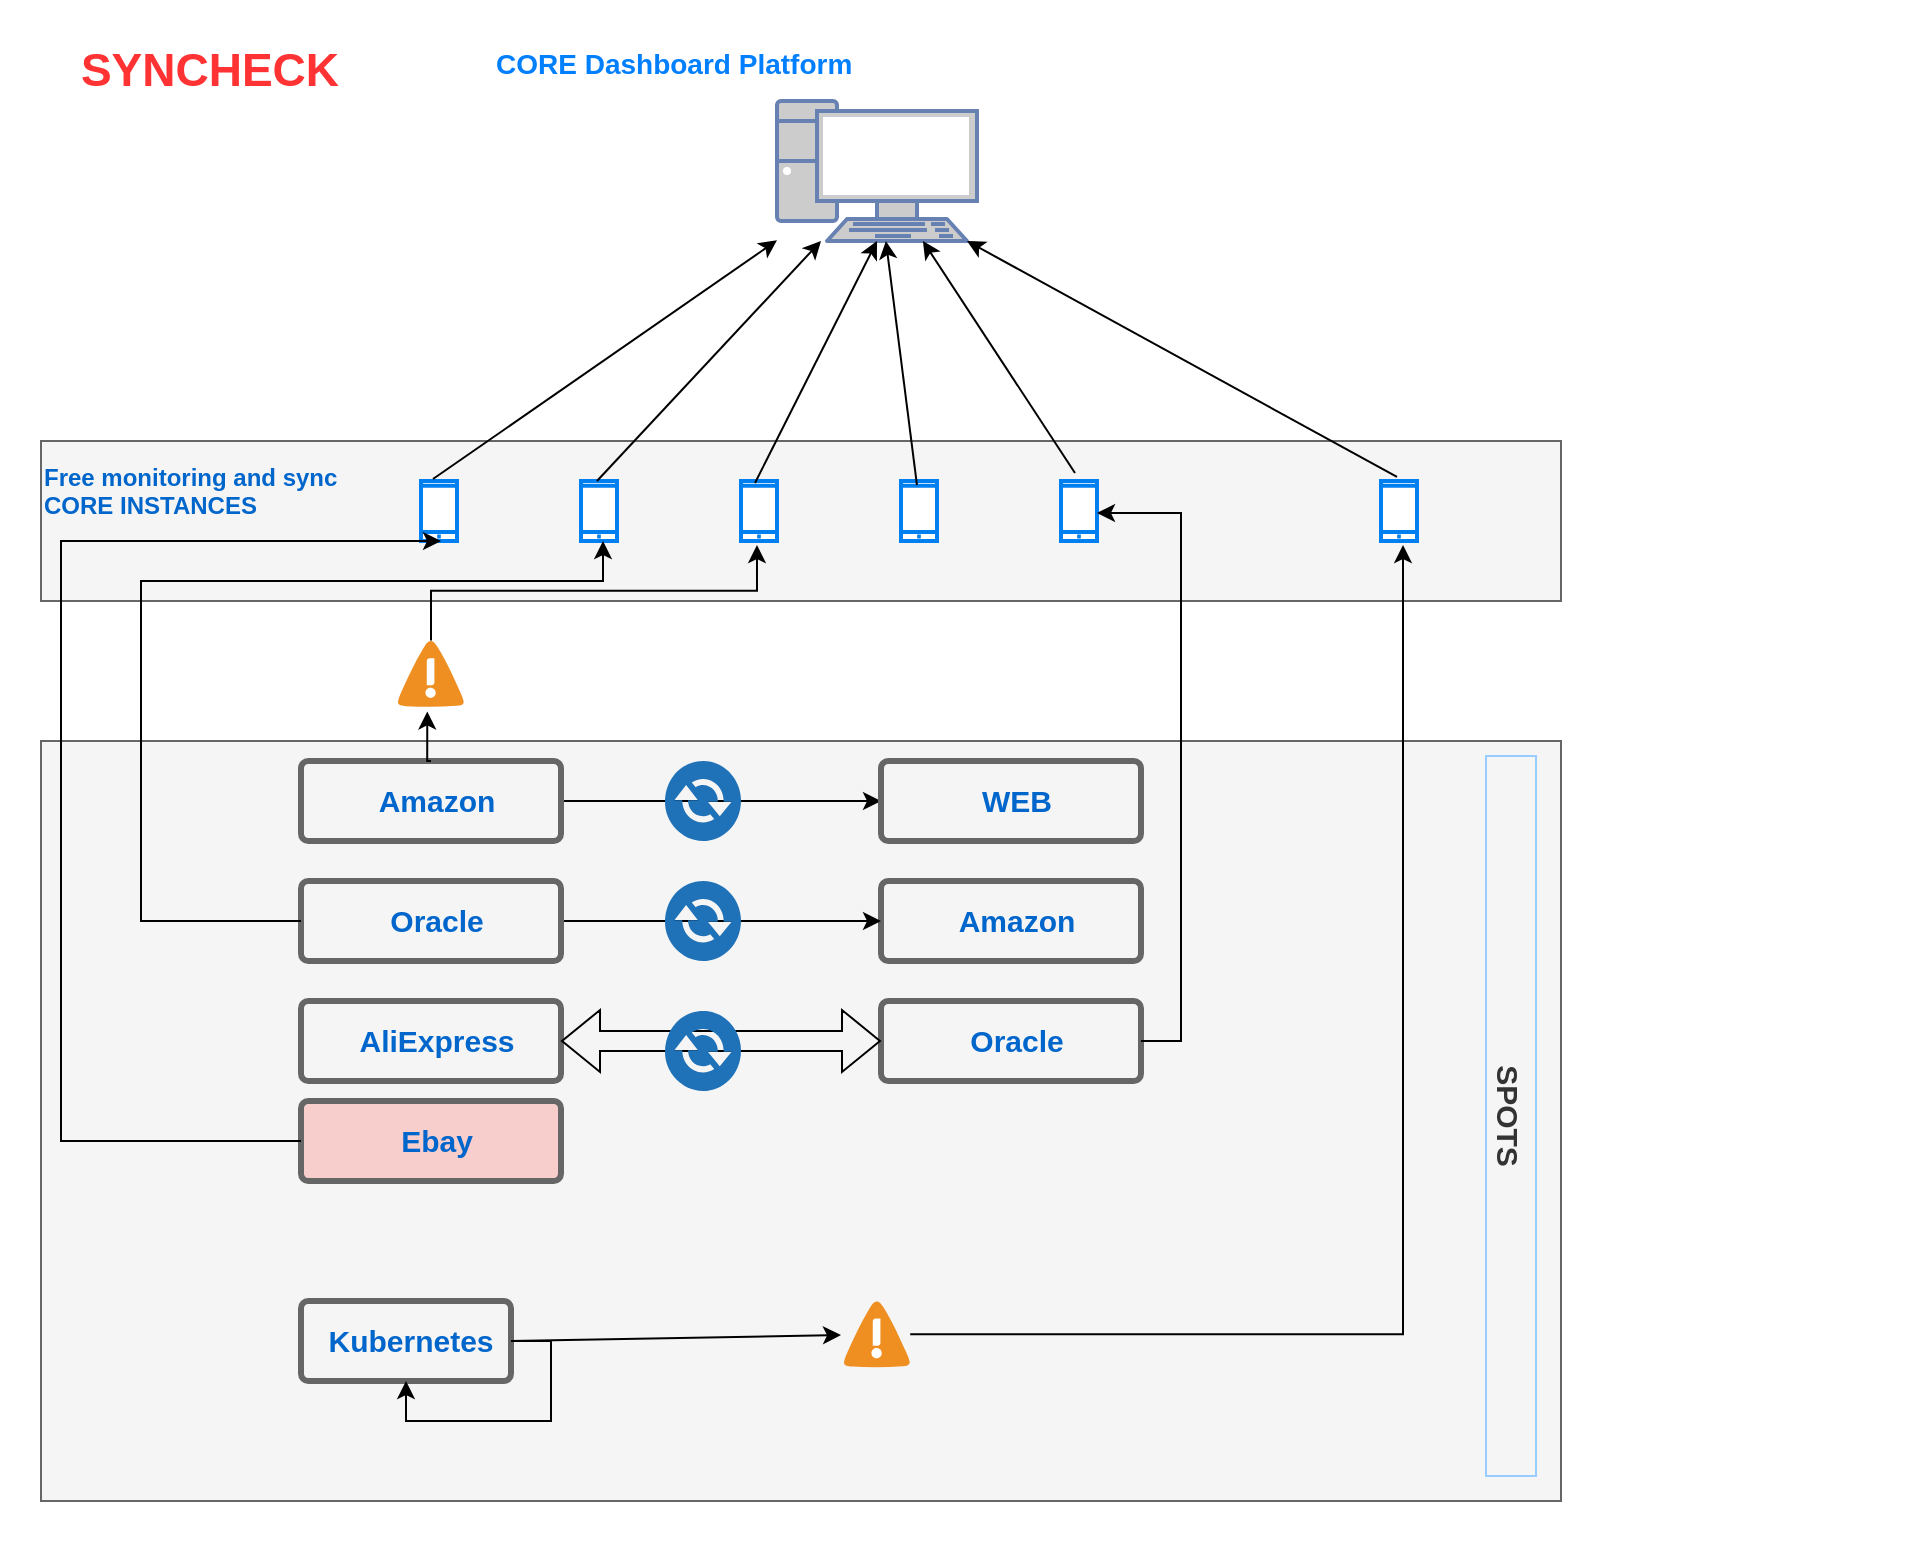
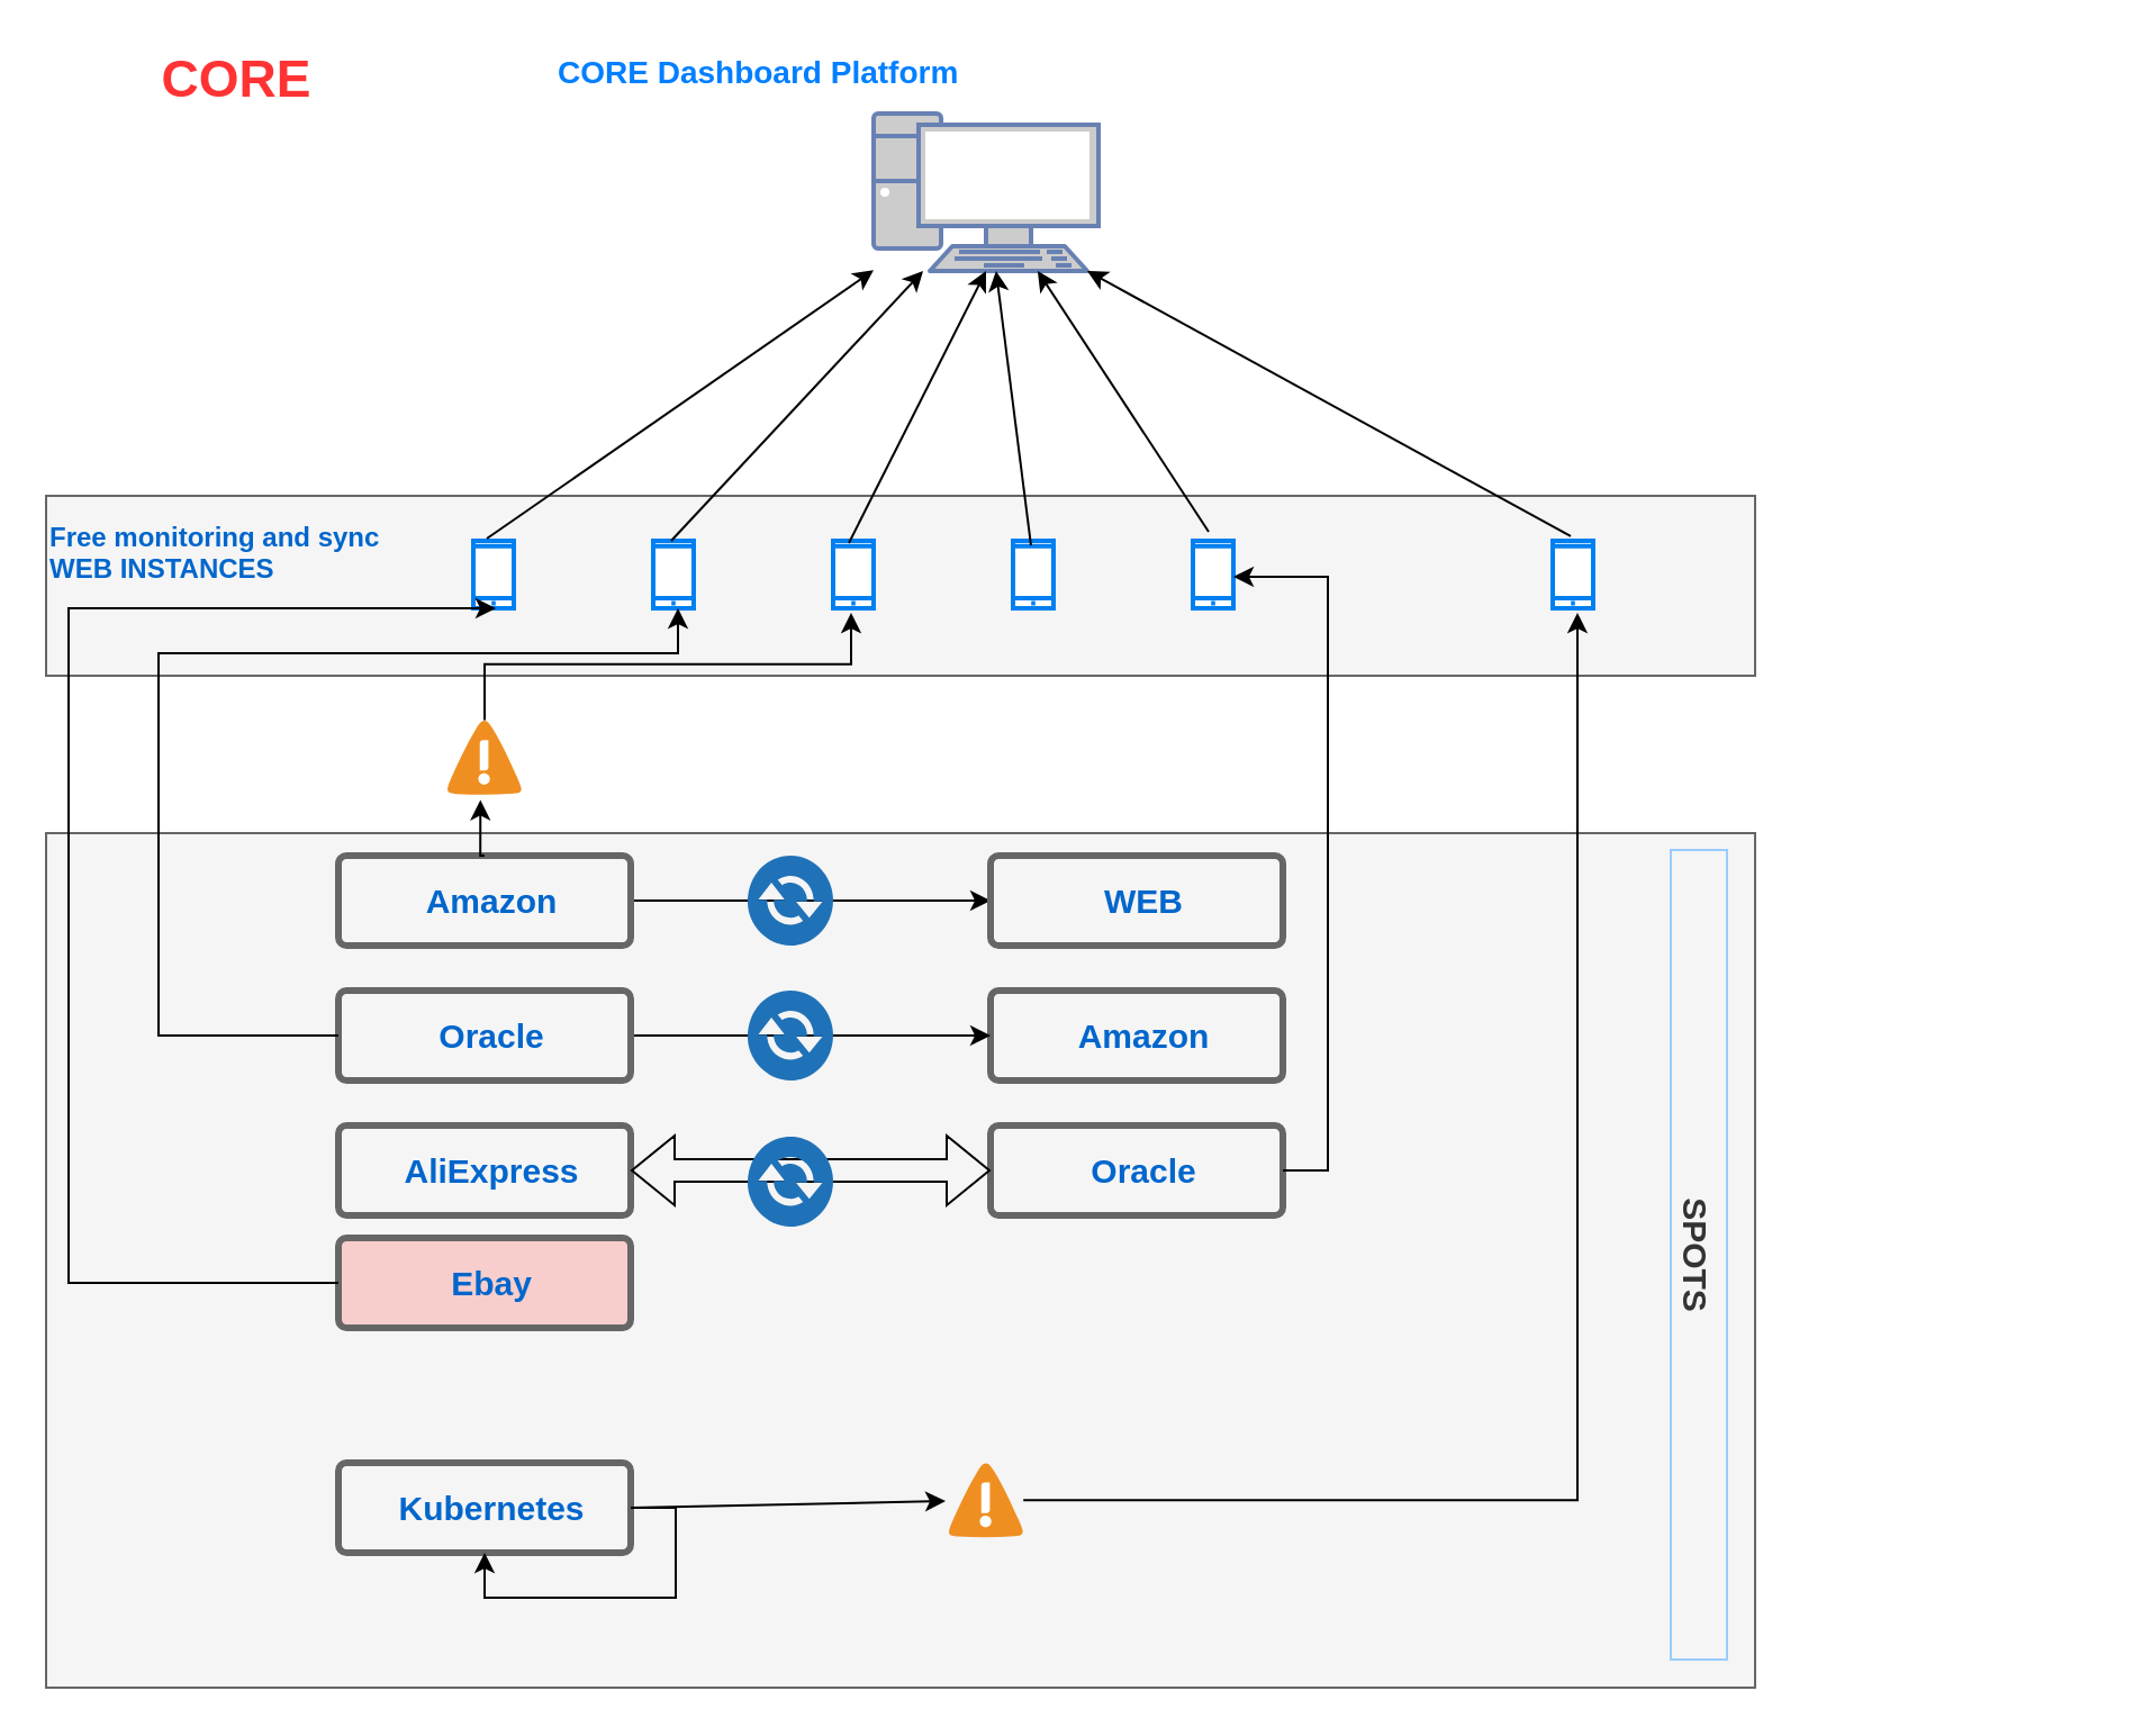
- <mxCell id="35" value="&lt;b&gt;&lt;font style=&quot;font-size: 23px;&quot; color=&quot;#ff3333&quot;&gt;SYNCHECK&lt;/font&gt;&lt;/b&gt;" style="text;strokeColor=none;align=center;fillColor=none;html=1;verticalAlign=middle;whiteSpace=wrap;rounded=0;" vertex="1" parent="1"><mxGeometry x="30" y="20" width="150" height="30" as="geometry" /></mxCell>
+ <mxCell id="35" value="&lt;b&gt;&lt;font style=&quot;font-size: 23px;&quot; color=&quot;#ff3333&quot;&gt;CORE&lt;/font&gt;&lt;/b&gt;" style="text;strokeColor=none;align=center;fillColor=none;html=1;verticalAlign=middle;whiteSpace=wrap;rounded=0;" vertex="1" parent="1"><mxGeometry x="30" y="20" width="150" height="30" as="geometry" /></mxCell>
- <mxCell id="2" value="&lt;b&gt;&lt;font color=&quot;#0066cc&quot;&gt;Free monitoring and sync &lt;br&gt;CORE INSTANCES&lt;br&gt;&lt;/font&gt;&lt;/b&gt;&lt;br&gt;&lt;br&gt;" style="text;strokeColor=#666666;align=left;fillColor=#f5f5f5;html=1;verticalAlign=middle;whiteSpace=wrap;rounded=0;fontColor=#333333;" vertex="1" parent="1"><mxGeometry x="20" y="220" width="760" height="80" as="geometry" /></mxCell>
+ <mxCell id="2" value="&lt;b&gt;&lt;font color=&quot;#0066cc&quot;&gt;Free monitoring and sync &lt;br&gt;WEB INSTANCES&lt;br&gt;&lt;/font&gt;&lt;/b&gt;&lt;br&gt;&lt;br&gt;" style="text;strokeColor=#666666;align=left;fillColor=#f5f5f5;html=1;verticalAlign=middle;whiteSpace=wrap;rounded=0;fontColor=#333333;" vertex="1" parent="1"><mxGeometry x="20" y="220" width="760" height="80" as="geometry" /></mxCell>
- <mxCell id="22" value="&lt;span style=&quot;background-color: initial;&quot;&gt;&lt;font color=&quot;#0066cc&quot; style=&quot;font-size: 15px;&quot;&gt;&lt;b&gt;Kubernetes&lt;/b&gt;&lt;/font&gt;&lt;/span&gt;" style="rounded=1;arcSize=9;fillColor=#f5f5f5;align=center;spacingLeft=5;strokeColor=#666666;html=1;strokeWidth=3;fontSize=12;fontColor=#333333;" vertex="1" parent="1"><mxGeometry x="150" y="650" width="105" height="40" as="geometry" /></mxCell>
+ <mxCell id="22" value="&lt;span style=&quot;background-color: initial;&quot;&gt;&lt;font color=&quot;#0066cc&quot; style=&quot;font-size: 15px;&quot;&gt;&lt;b&gt;Kubernetes&lt;/b&gt;&lt;/font&gt;&lt;/span&gt;" style="rounded=1;arcSize=9;fillColor=#f5f5f5;align=center;spacingLeft=5;strokeColor=#666666;html=1;strokeWidth=3;fontSize=12;fontColor=#333333;" vertex="1" parent="1"><mxGeometry x="150" y="650" width="130" height="40" as="geometry" /></mxCell>
